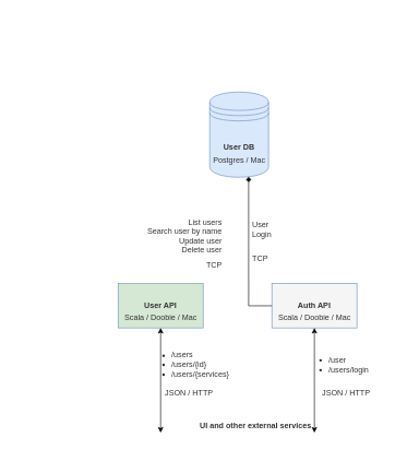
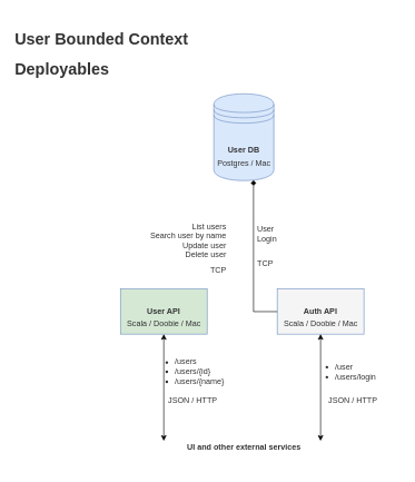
+ <mxCell id="2" value="&lt;h1&gt;&lt;font color=&quot;#333333&quot;&gt;User Bounded Context&lt;/font&gt;&lt;/h1&gt;&lt;h1&gt;&lt;font color=&quot;#333333&quot;&gt;Deployables&lt;/font&gt;&lt;/h1&gt;" style="text;html=1;align=left;verticalAlign=middle;resizable=0;points=[];autosize=1;strokeColor=none;fillColor=none;" vertex="1" parent="1"><mxGeometry x="20" y="20" width="280" height="120" as="geometry" /></mxCell>
- <mxCell id="23" value="&lt;ul&gt;&lt;li&gt;/users&lt;/li&gt;&lt;li&gt;/users/{id}&lt;/li&gt;&lt;li&gt;/users/{services}&lt;/li&gt;&lt;/ul&gt;" style="text;html=1;align=left;verticalAlign=middle;resizable=0;points=[];autosize=1;strokeColor=none;fillColor=none;fontColor=#333333;" vertex="1" parent="22"><mxGeometry width="140" height="80" as="geometry" /></mxCell>
+ <mxCell id="23" value="&lt;ul&gt;&lt;li&gt;/users&lt;/li&gt;&lt;li&gt;/users/{id}&lt;/li&gt;&lt;li&gt;/users/{name}&lt;/li&gt;&lt;/ul&gt;" style="text;html=1;align=left;verticalAlign=middle;resizable=0;points=[];autosize=1;strokeColor=none;fillColor=none;fontColor=#333333;" vertex="1" parent="22"><mxGeometry width="140" height="80" as="geometry" /></mxCell>
- <mxCell id="14" value="&lt;h4&gt;UI and other external services&lt;/h4&gt;" style="text;html=1;align=center;verticalAlign=middle;resizable=0;points=[];autosize=1;strokeColor=none;fillColor=none;fontColor=#333333;" vertex="1" parent="1"><mxGeometry x="295" y="620" width="190" height="60" as="geometry" /></mxCell>
+ <mxCell id="14" value="&lt;h4&gt;UI and other external services&lt;/h4&gt;" style="text;html=1;align=center;verticalAlign=middle;resizable=0;points=[];autosize=1;strokeColor=none;fillColor=none;fontColor=#333333;" vertex="1" parent="1"><mxGeometry x="270" y="640" width="190" height="60" as="geometry" /></mxCell>
